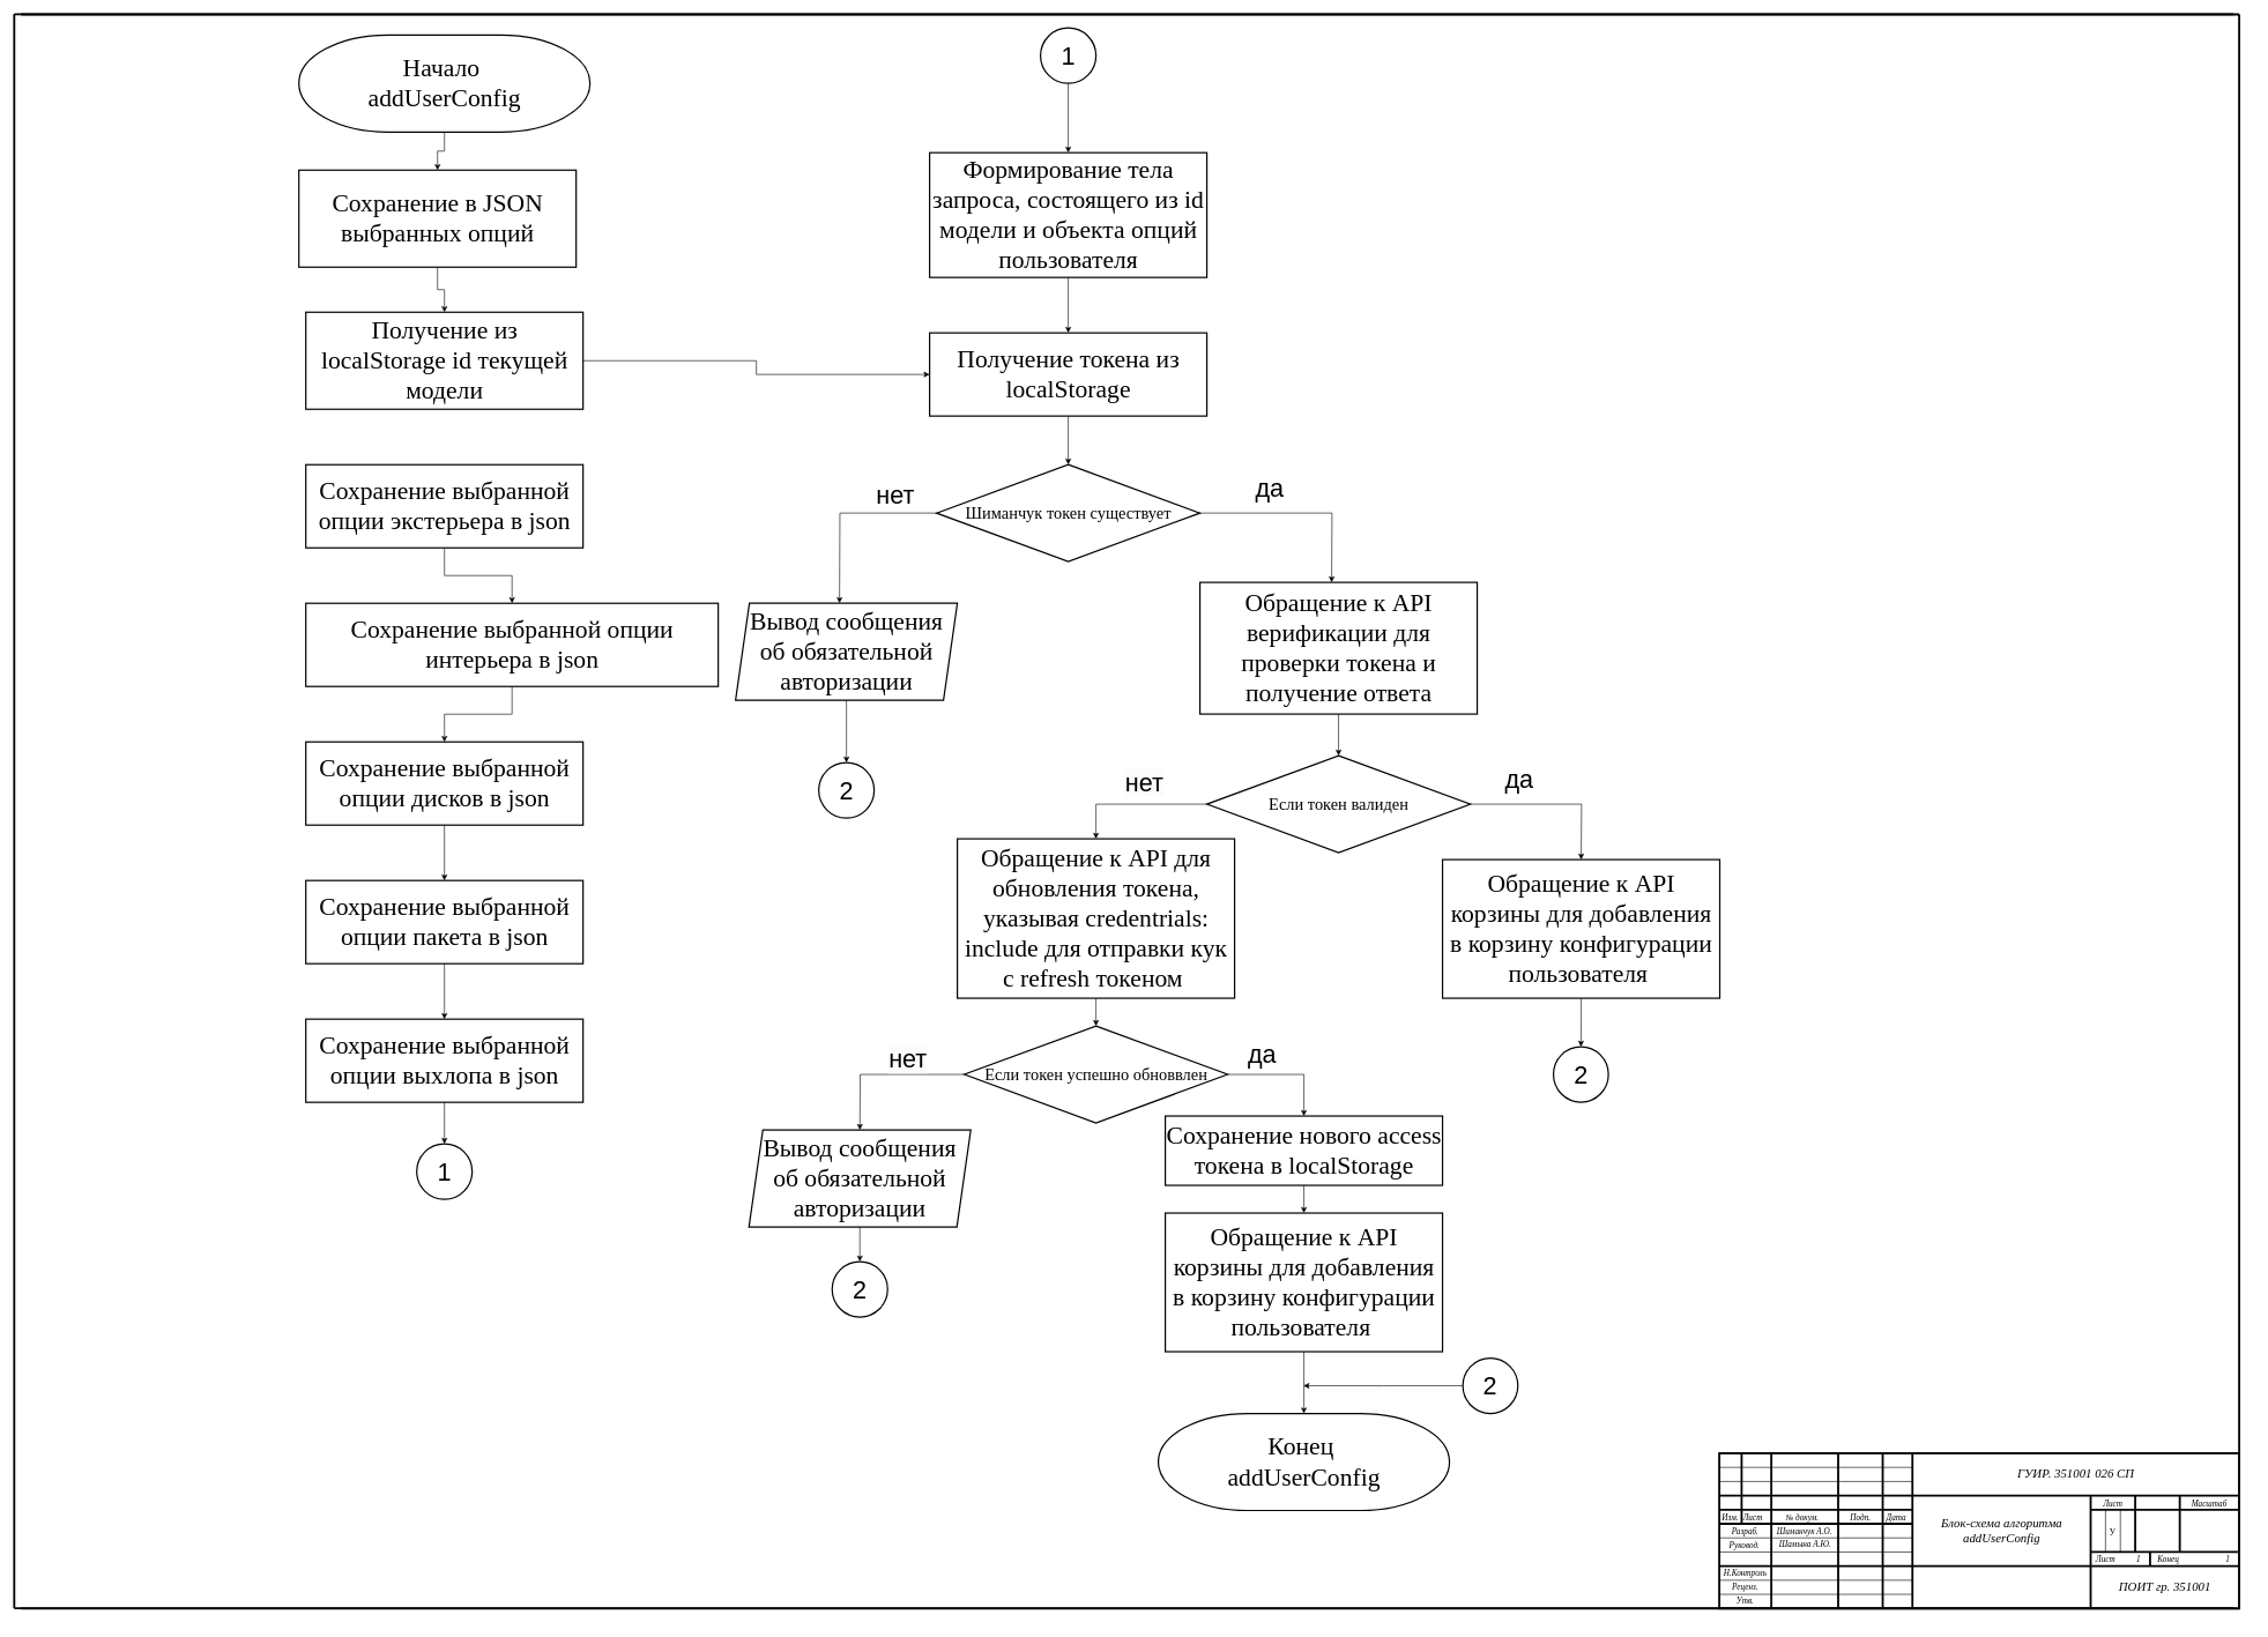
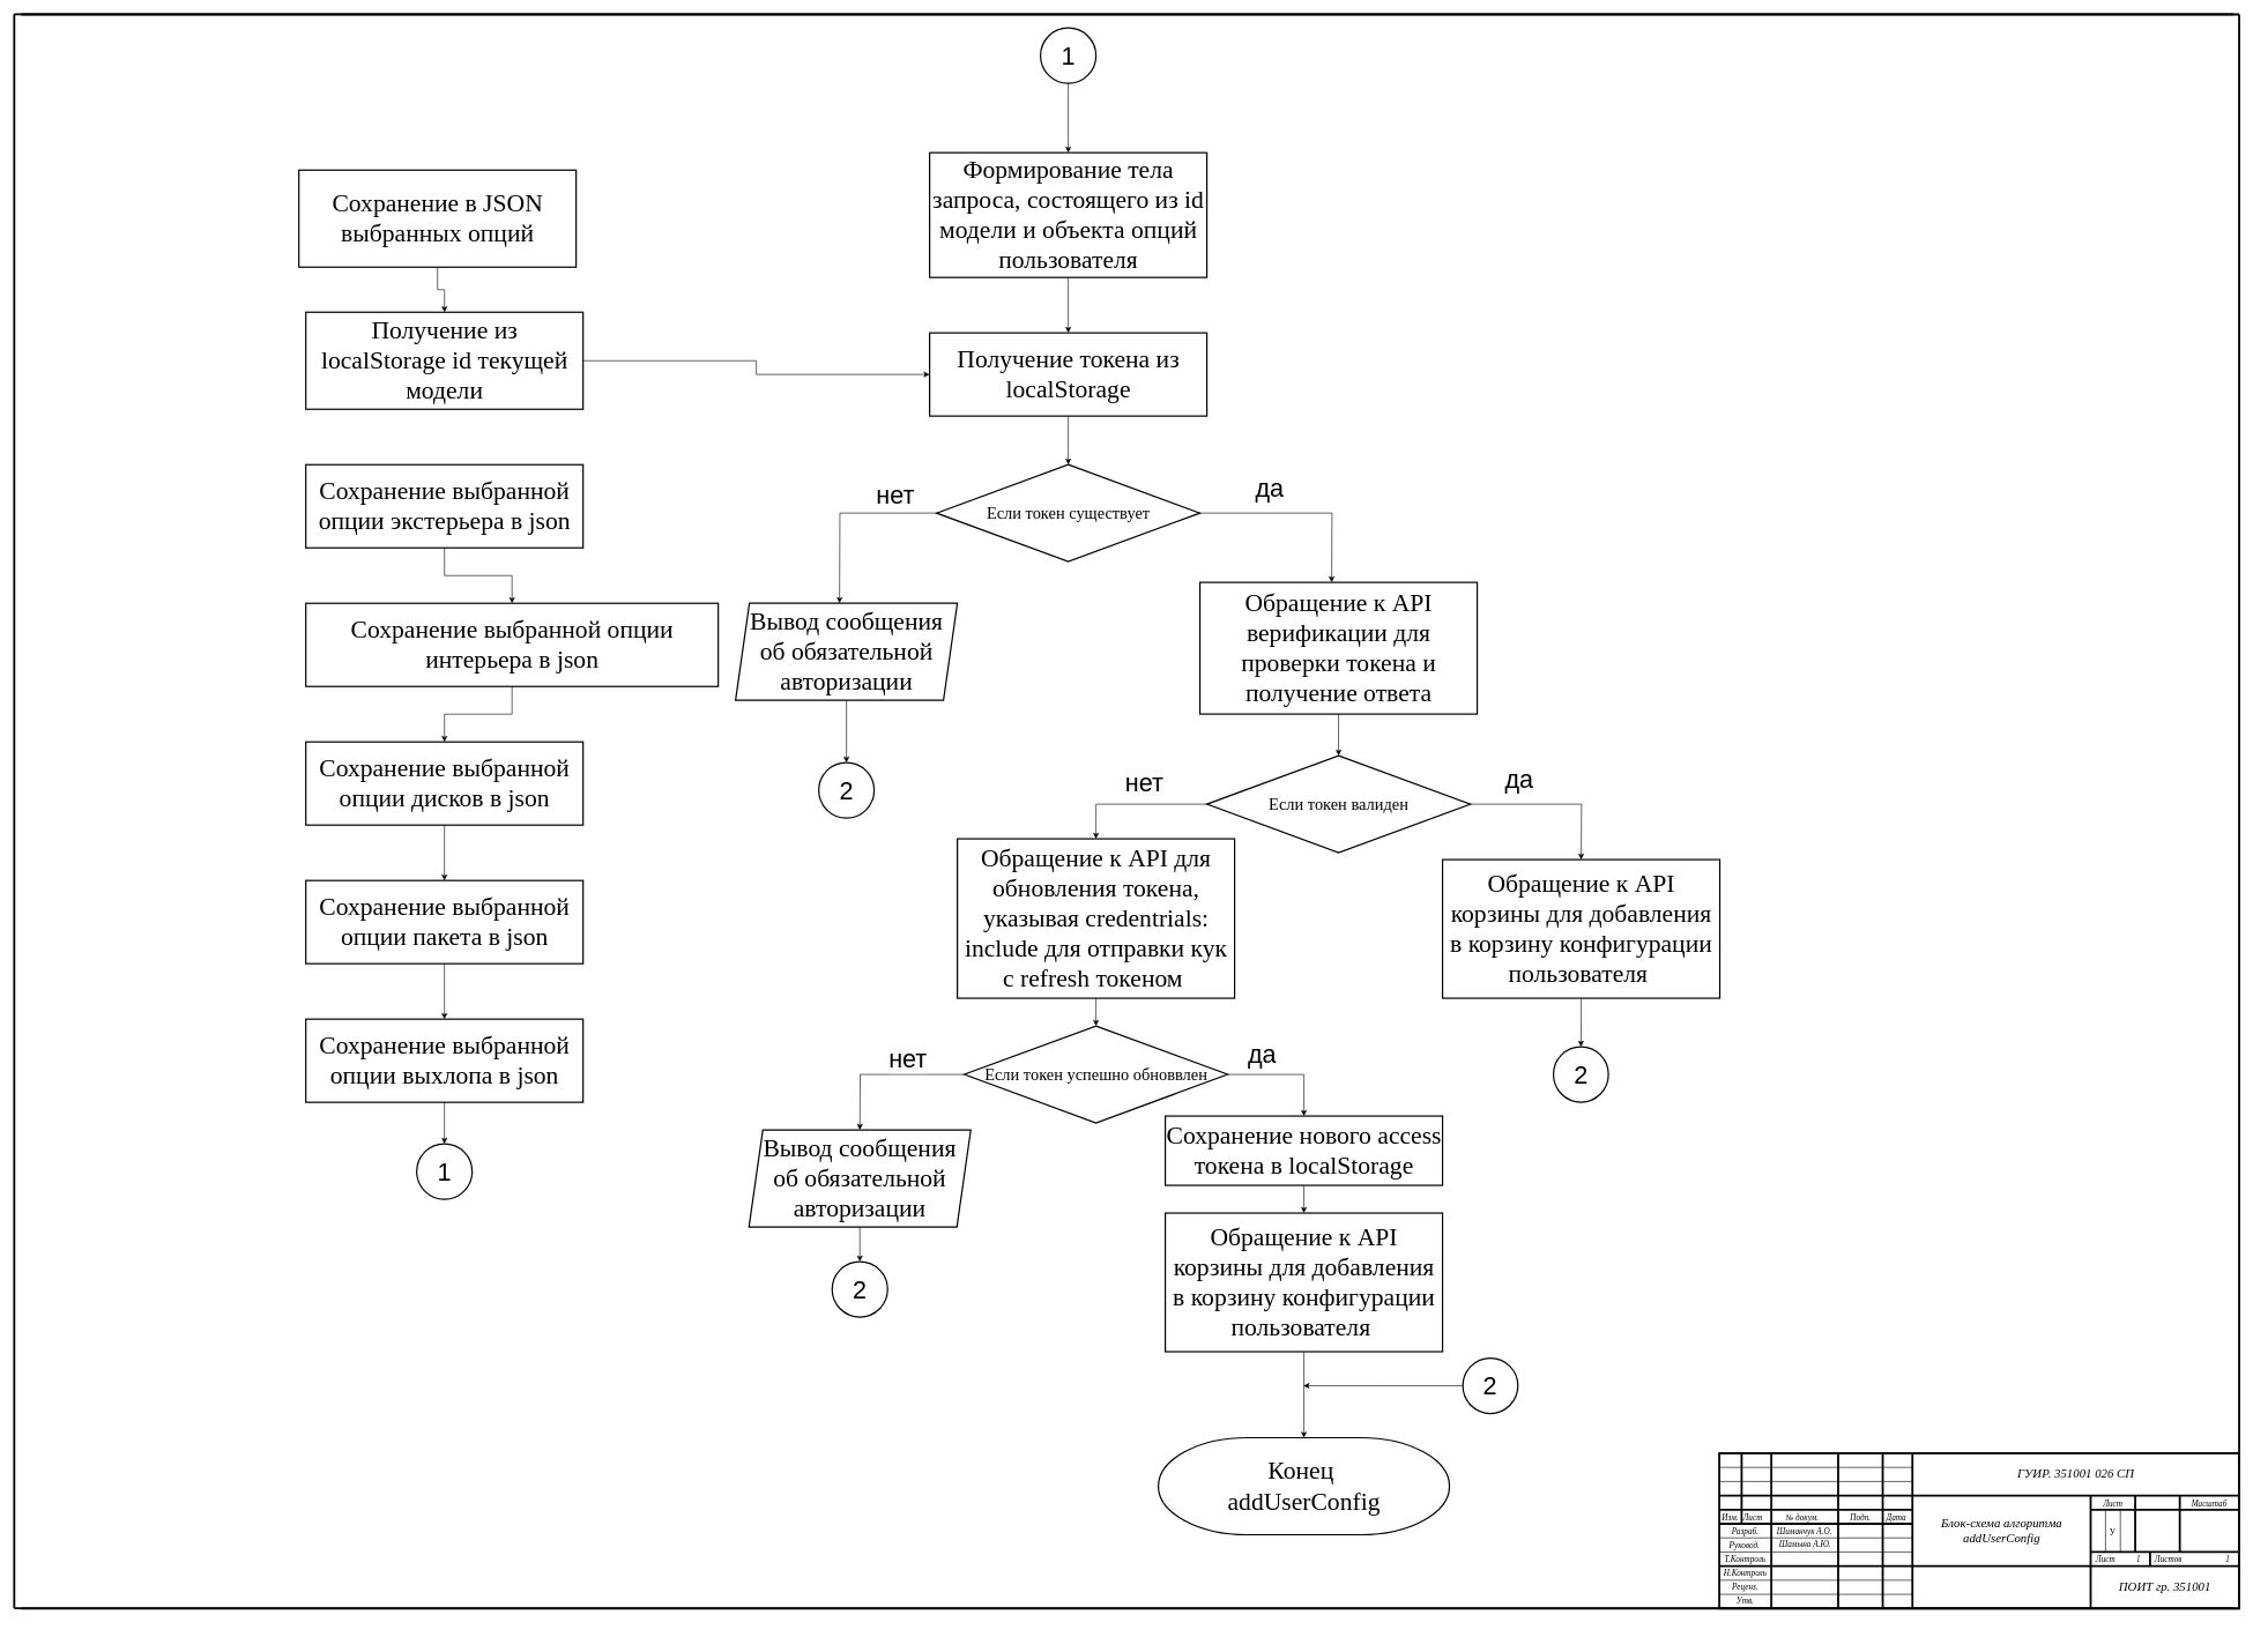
- <mxCell id="61" value="&lt;font face=&quot;Times New Roman&quot;&gt;&lt;span style=&quot;font-size: 36px;&quot;&gt;Начало&amp;nbsp;&lt;/span&gt;&lt;/font&gt;&lt;div&gt;&lt;font face=&quot;Times New Roman&quot;&gt;&lt;span style=&quot;font-size: 36px;&quot;&gt;addUserConfig&lt;/span&gt;&lt;/font&gt;&lt;/div&gt;" style="strokeWidth=2;html=1;shape=mxgraph.flowchart.terminator;whiteSpace=wrap;" vertex="1" parent="51"><mxGeometry x="410.66" y="30" width="420" height="140" as="geometry" /></mxCell>
- <mxCell id="60" value="" style="edgeStyle=orthogonalEdgeStyle;rounded=0;orthogonalLoop=1;jettySize=auto;html=1;" edge="1" parent="51" source="61" target="62"><mxGeometry relative="1" as="geometry" /></mxCell>
- <mxCell id="71" value="&lt;span&gt;&lt;font style=&quot;font-size: 24px;&quot; face=&quot;Times New Roman&quot;&gt;Шиманчук токен существует&lt;/font&gt;&lt;/span&gt;" style="rhombus;whiteSpace=wrap;html=1;strokeWidth=2;" vertex="1" parent="51"><mxGeometry x="1330.66" y="649.82" width="380" height="140" as="geometry" /></mxCell>
+ <mxCell id="71" value="&lt;span&gt;&lt;font style=&quot;font-size: 24px;&quot; face=&quot;Times New Roman&quot;&gt;Если токен существует&lt;/font&gt;&lt;/span&gt;" style="rhombus;whiteSpace=wrap;html=1;strokeWidth=2;" vertex="1" parent="51"><mxGeometry x="1330.66" y="649.82" width="380" height="140" as="geometry" /></mxCell>
- <mxCell id="114" value="&lt;font face=&quot;Times New Roman&quot;&gt;&lt;span style=&quot;font-size: 36px;&quot;&gt;Конец&amp;nbsp;&lt;/span&gt;&lt;/font&gt;&lt;div&gt;&lt;font face=&quot;Times New Roman&quot;&gt;&lt;span style=&quot;font-size: 36px;&quot;&gt;addUserConfig&lt;/span&gt;&lt;/font&gt;&lt;/div&gt;" style="strokeWidth=2;html=1;shape=mxgraph.flowchart.terminator;whiteSpace=wrap;" vertex="1" parent="51"><mxGeometry x="1650.66" y="2019.0" width="420" height="140" as="geometry" /></mxCell>
+ <mxCell id="114" value="&lt;font face=&quot;Times New Roman&quot;&gt;&lt;span style=&quot;font-size: 36px;&quot;&gt;Конец&amp;nbsp;&lt;/span&gt;&lt;/font&gt;&lt;div&gt;&lt;font face=&quot;Times New Roman&quot;&gt;&lt;span style=&quot;font-size: 36px;&quot;&gt;addUserConfig&lt;/span&gt;&lt;/font&gt;&lt;/div&gt;" style="strokeWidth=2;html=1;shape=mxgraph.flowchart.terminator;whiteSpace=wrap;" vertex="1" parent="51"><mxGeometry x="1650.66" y="2054" width="420" height="140" as="geometry" /></mxCell>
+ <mxCell id="41" value="&lt;font style=&quot;font-size: 12px;&quot; face=&quot;Times New Roman&quot;&gt;&lt;i style=&quot;&quot;&gt;Т.Контроль&lt;/i&gt;&lt;/font&gt;" style="text;html=1;align=center;verticalAlign=middle;whiteSpace=wrap;rounded=0;" parent="2" vertex="1"><mxGeometry y="142.475" width="75.0" height="20.354" as="geometry" /></mxCell>
- <mxCell id="34" value="&lt;p style=&quot;margin: 0px; text-indent: 0px; direction: ltr;&quot;&gt;&lt;font style=&quot;font-family: &amp;quot;times new roman&amp;quot;; color: rgb(0, 0, 0); direction: ltr; letter-spacing: 0px; line-height: 140%; opacity: 1; font-size: 12px;&quot;&gt;&lt;i style=&quot;&quot;&gt;Конец&lt;/i&gt;&lt;/font&gt;&lt;font style=&quot;font-size: 14px; font-family: &amp;quot;times new roman&amp;quot;; color: rgb(0, 0, 0); direction: ltr; letter-spacing: 0px; line-height: 140%; opacity: 1;&quot;&gt;&lt;br style=&quot;font-size: 14px;&quot;&gt;&lt;/font&gt;&lt;/p&gt;" style="verticalAlign=middle;align=center;vsdxID=47;fillColor=none;gradientColor=none;shape=stencil(nZBLDoAgDERP0z3SIyjew0SURgSD+Lu9kMZoXLhwN9O+tukAlrNpJg1SzDH4QW/URgNYgZTkjA4UkwJUgGXng+6DX1zLfmoymdXo17xh5zmRJ6Q42BWCfc2oJfdAr+Yv+AP9Cb7OJ3H/2JG1HNGz/84klThPVCc=);strokeColor=none;labelBackgroundColor=none;rounded=0;html=1;whiteSpace=wrap;fontSize=14;" parent="2" vertex="1"><mxGeometry x="621.429" y="142.475" width="53.571" height="20.354" as="geometry" /></mxCell>
+ <mxCell id="34" value="&lt;p style=&quot;margin: 0px; text-indent: 0px; direction: ltr;&quot;&gt;&lt;font style=&quot;font-family: &amp;quot;times new roman&amp;quot;; color: rgb(0, 0, 0); direction: ltr; letter-spacing: 0px; line-height: 140%; opacity: 1; font-size: 12px;&quot;&gt;&lt;i style=&quot;&quot;&gt;Листов&lt;/i&gt;&lt;/font&gt;&lt;font style=&quot;font-size: 14px; font-family: &amp;quot;times new roman&amp;quot;; color: rgb(0, 0, 0); direction: ltr; letter-spacing: 0px; line-height: 140%; opacity: 1;&quot;&gt;&lt;br style=&quot;font-size: 14px;&quot;&gt;&lt;/font&gt;&lt;/p&gt;" style="verticalAlign=middle;align=center;vsdxID=47;fillColor=none;gradientColor=none;shape=stencil(nZBLDoAgDERP0z3SIyjew0SURgSD+Lu9kMZoXLhwN9O+tukAlrNpJg1SzDH4QW/URgNYgZTkjA4UkwJUgGXng+6DX1zLfmoymdXo17xh5zmRJ6Q42BWCfc2oJfdAr+Yv+AP9Cb7OJ3H/2JG1HNGz/84klThPVCc=);strokeColor=none;labelBackgroundColor=none;rounded=0;html=1;whiteSpace=wrap;fontSize=14;" parent="2" vertex="1"><mxGeometry x="621.429" y="142.475" width="53.571" height="20.354" as="geometry" /></mxCell>
